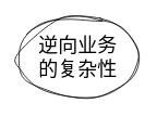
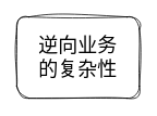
- <mxCell id="2" value="&lt;font style=&quot;font-size: 24px;&quot;&gt;逆向业务&lt;br&gt;的复杂性&lt;/font&gt;" style="ellipse;whiteSpace=wrap;html=1;sketch=1;curveFitting=1;jiggle=2;" vertex="1" parent="1"><mxGeometry x="20" y="20" width="150" height="100" as="geometry" /></mxCell>
+ <mxCell id="2" value="&lt;font style=&quot;font-size: 24px;&quot;&gt;逆向业务&lt;br&gt;的复杂性&lt;/font&gt;" style="whiteSpace=wrap;html=1;sketch=1;curveFitting=1;jiggle=2;rounded=1;" vertex="1" parent="1"><mxGeometry x="20" y="20" width="150" height="100" as="geometry" /></mxCell>
